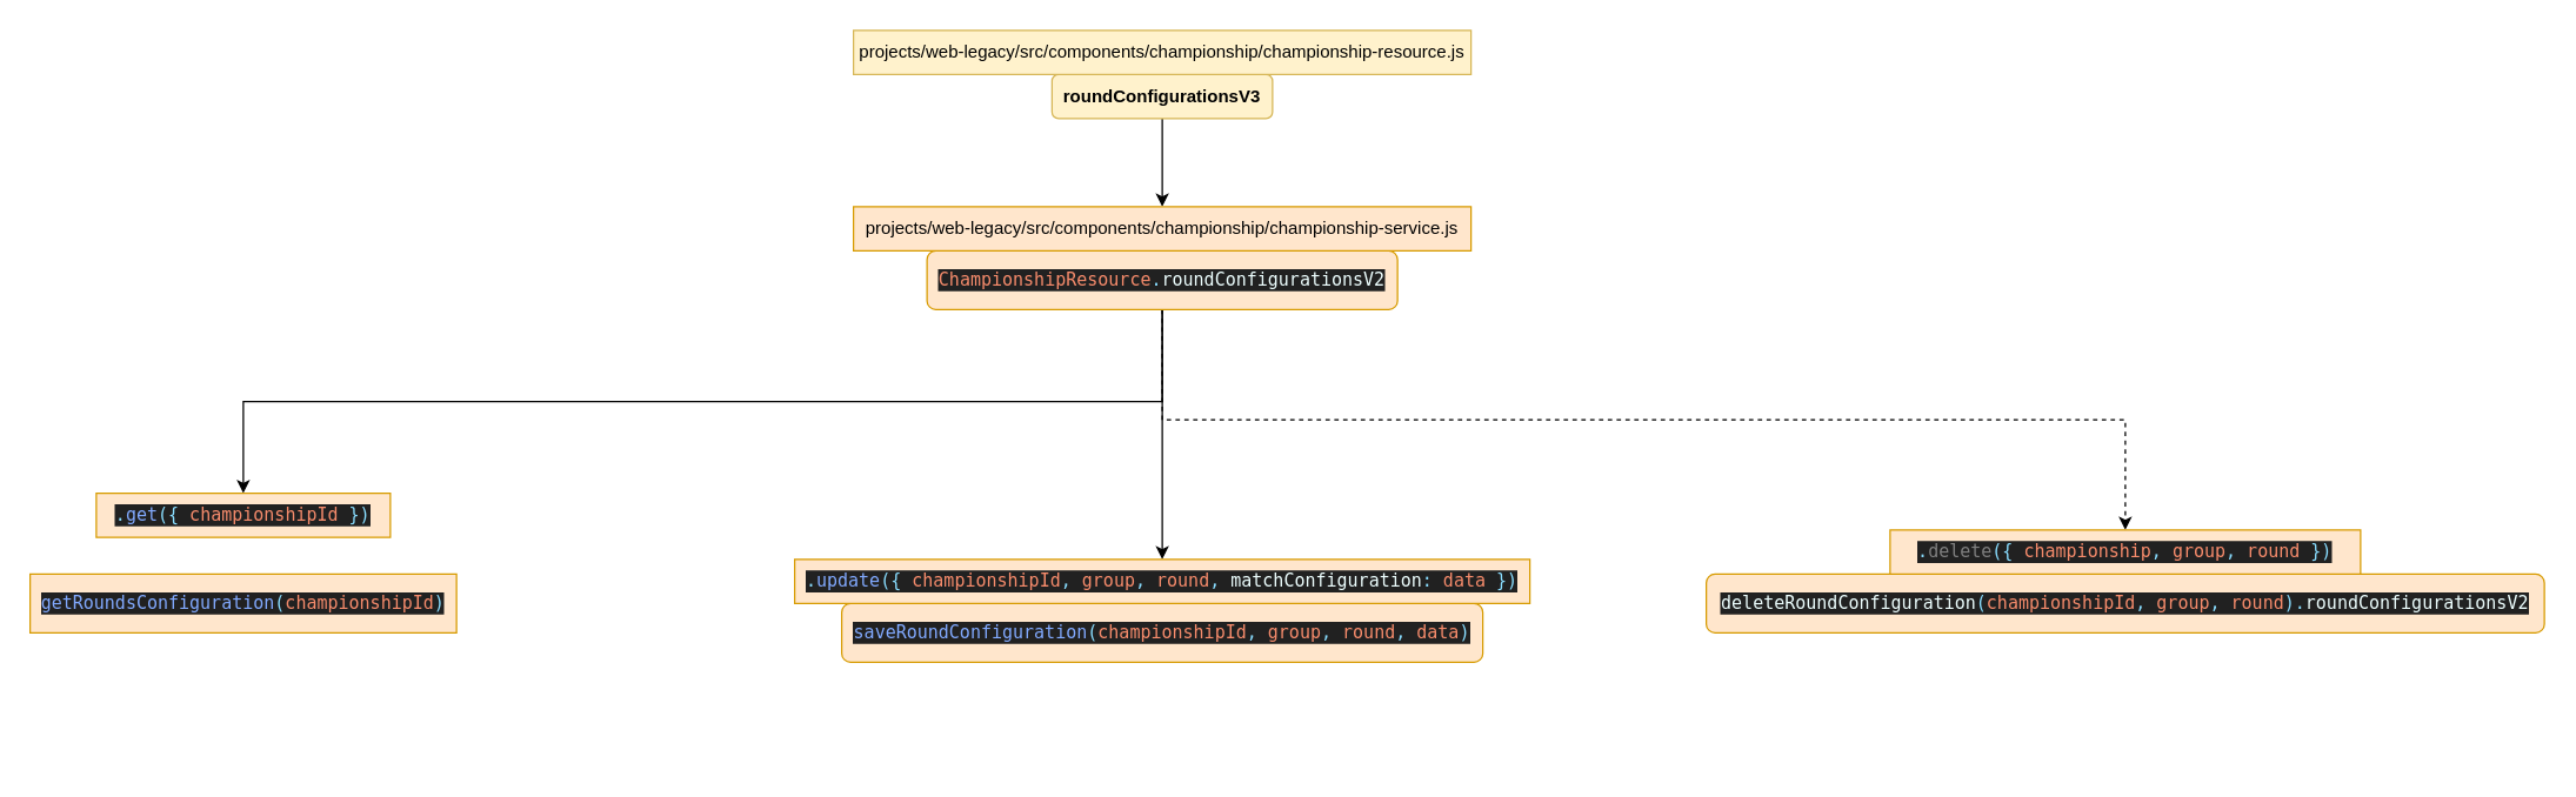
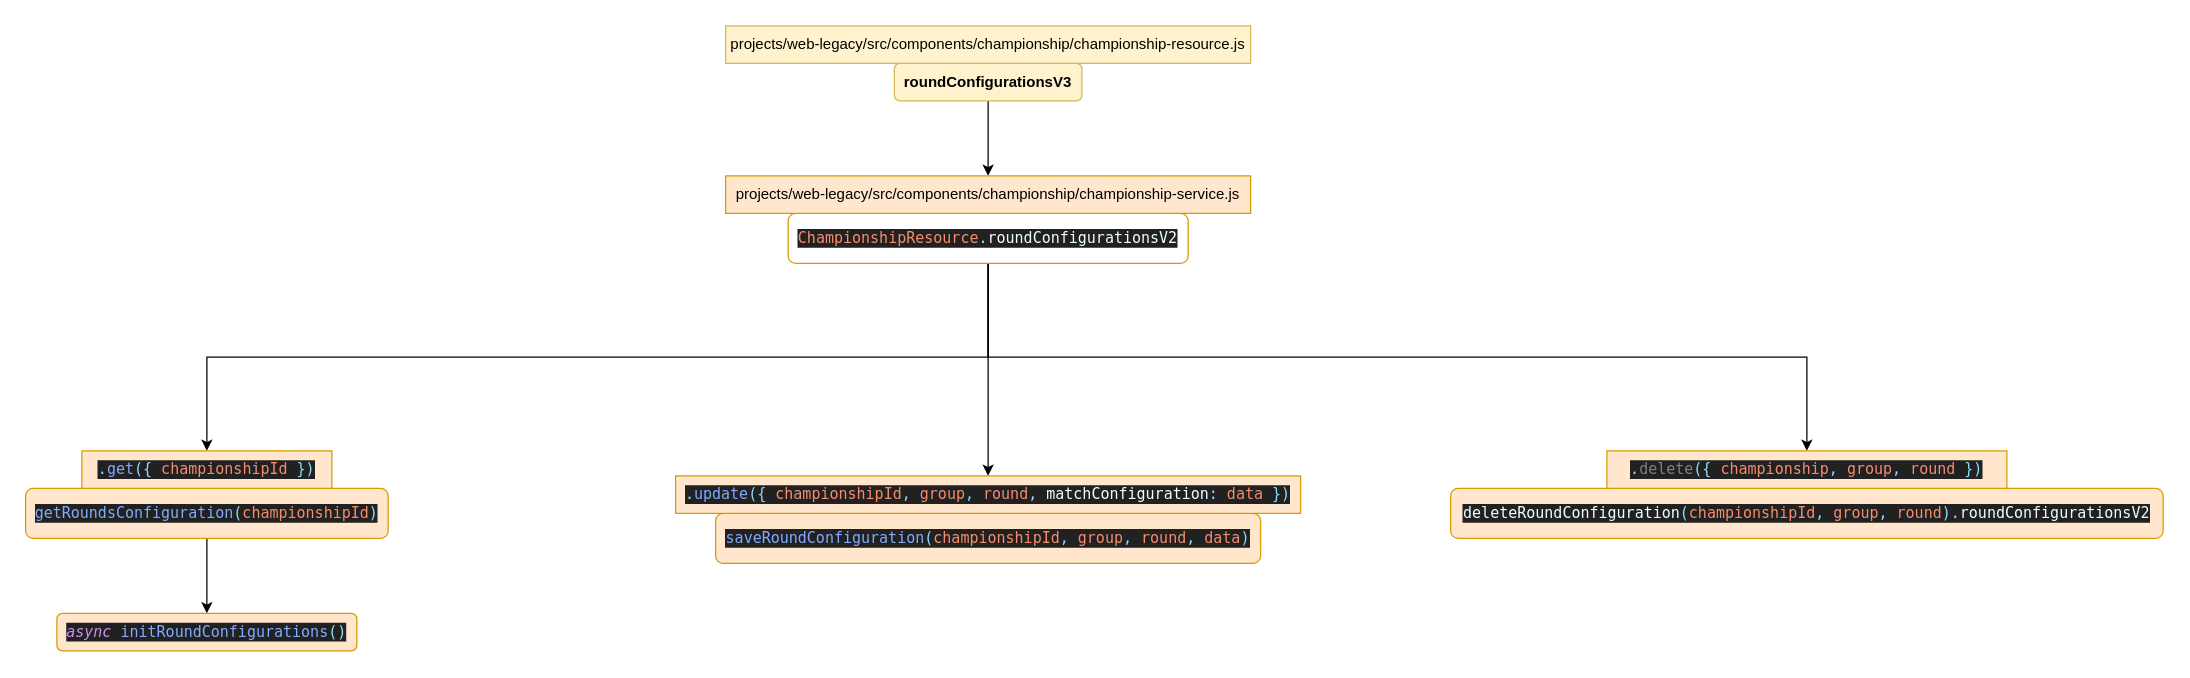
- <mxCell id="8" value="&lt;pre style=&quot;background-color: #212121 ; color: #eeffff ; font-family: &amp;#34;menlo&amp;#34; , monospace ; font-size: 9.0pt&quot;&gt;&lt;span style=&quot;color: #f78c6c&quot;&gt;ChampionshipResource&lt;/span&gt;&lt;span style=&quot;color: #89ddff&quot;&gt;.&lt;/span&gt;roundConfigurationsV2&lt;/pre&gt;" style="rounded=1;whiteSpace=wrap;html=1;fillColor=#ffe6cc;strokeColor=#d79b00;" vertex="1" parent="1"><mxGeometry x="630" y="170" width="320" height="40" as="geometry" /></mxCell>
+ <mxCell id="8" value="&lt;pre style=&quot;background-color: #212121 ; color: #eeffff ; font-family: &amp;#34;menlo&amp;#34; , monospace ; font-size: 9.0pt&quot;&gt;&lt;span style=&quot;color: #f78c6c&quot;&gt;ChampionshipResource&lt;/span&gt;&lt;span style=&quot;color: #89ddff&quot;&gt;.&lt;/span&gt;roundConfigurationsV2&lt;/pre&gt;" style="rounded=1;whiteSpace=wrap;html=1;fillColor=#ffffff;strokeColor=#d79b00;" vertex="1" parent="1"><mxGeometry x="630" y="170" width="320" height="40" as="geometry" /></mxCell>
- <mxCell id="7" style="edgeStyle=orthogonalEdgeStyle;rounded=0;orthogonalLoop=1;jettySize=auto;html=1;exitX=0.5;exitY=1;exitDx=0;exitDy=0;entryX=0.5;entryY=0;entryDx=0;entryDy=0;dashed=1;" edge="1" parent="1" source="8" target="16"><mxGeometry relative="1" as="geometry" /></mxCell>
+ <mxCell id="7" style="edgeStyle=orthogonalEdgeStyle;rounded=0;orthogonalLoop=1;jettySize=auto;html=1;exitX=0.5;exitY=1;exitDx=0;exitDy=0;entryX=0.5;entryY=0;entryDx=0;entryDy=0;" edge="1" parent="1" source="8" target="16"><mxGeometry relative="1" as="geometry" /></mxCell>
- <mxCell id="14" value="&lt;pre style=&quot;background-color: #212121 ; color: #eeffff ; font-family: &amp;quot;menlo&amp;quot; , monospace ; font-size: 9.0pt&quot;&gt;&lt;span style=&quot;color: #89ddff&quot;&gt;.&lt;/span&gt;&lt;span style=&quot;color: #82aaff&quot;&gt;get&lt;/span&gt;&lt;span style=&quot;color: #89ddff&quot;&gt;({ &lt;/span&gt;&lt;span style=&quot;color: #f78c6c&quot;&gt;championshipId &lt;/span&gt;&lt;span style=&quot;color: #89ddff&quot;&gt;})&lt;/span&gt;&lt;/pre&gt;" style="text;html=1;strokeColor=#d79b00;fillColor=#ffe6cc;align=center;verticalAlign=middle;whiteSpace=wrap;rounded=0;" vertex="1" parent="1"><mxGeometry x="65" y="335" width="200" height="30" as="geometry" /></mxCell>
+ <mxCell id="14" value="&lt;pre style=&quot;background-color: #212121 ; color: #eeffff ; font-family: &amp;quot;menlo&amp;quot; , monospace ; font-size: 9.0pt&quot;&gt;&lt;span style=&quot;color: #89ddff&quot;&gt;.&lt;/span&gt;&lt;span style=&quot;color: #82aaff&quot;&gt;get&lt;/span&gt;&lt;span style=&quot;color: #89ddff&quot;&gt;({ &lt;/span&gt;&lt;span style=&quot;color: #f78c6c&quot;&gt;championshipId &lt;/span&gt;&lt;span style=&quot;color: #89ddff&quot;&gt;})&lt;/span&gt;&lt;/pre&gt;" style="text;html=1;strokeColor=#d79b00;fillColor=#ffe6cc;align=center;verticalAlign=middle;whiteSpace=wrap;rounded=0;" vertex="1" parent="1"><mxGeometry x="65" y="360" width="200" height="30" as="geometry" /></mxCell>
- <mxCell id="13" value="&lt;pre style=&quot;background-color: #212121 ; color: #eeffff ; font-family: &amp;#34;menlo&amp;#34; , monospace ; font-size: 9.0pt&quot;&gt;&lt;pre style=&quot;font-family: &amp;#34;menlo&amp;#34; , monospace ; font-size: 9pt&quot;&gt;&lt;span style=&quot;color: #82aaff&quot;&gt;getRoundsConfiguration&lt;/span&gt;&lt;span style=&quot;color: #89ddff&quot;&gt;(&lt;/span&gt;&lt;span style=&quot;color: #f78c6c&quot;&gt;championshipId&lt;/span&gt;&lt;span style=&quot;color: #89ddff&quot;&gt;)&lt;/span&gt;&lt;/pre&gt;&lt;/pre&gt;" style="whiteSpace=wrap;html=1;fillColor=#ffe6cc;strokeColor=#d79b00;rounded=0;" vertex="1" parent="1"><mxGeometry x="20" y="390" width="290" height="40" as="geometry" /></mxCell>
+ <mxCell id="13" value="&lt;pre style=&quot;background-color: #212121 ; color: #eeffff ; font-family: &amp;#34;menlo&amp;#34; , monospace ; font-size: 9.0pt&quot;&gt;&lt;pre style=&quot;font-family: &amp;#34;menlo&amp;#34; , monospace ; font-size: 9pt&quot;&gt;&lt;span style=&quot;color: #82aaff&quot;&gt;getRoundsConfiguration&lt;/span&gt;&lt;span style=&quot;color: #89ddff&quot;&gt;(&lt;/span&gt;&lt;span style=&quot;color: #f78c6c&quot;&gt;championshipId&lt;/span&gt;&lt;span style=&quot;color: #89ddff&quot;&gt;)&lt;/span&gt;&lt;/pre&gt;&lt;/pre&gt;" style="rounded=1;whiteSpace=wrap;html=1;fillColor=#ffe6cc;strokeColor=#d79b00;" vertex="1" parent="1"><mxGeometry x="20" y="390" width="290" height="40" as="geometry" /></mxCell>
+ <mxCell id="12" style="edgeStyle=orthogonalEdgeStyle;rounded=0;orthogonalLoop=1;jettySize=auto;html=1;exitX=0.5;exitY=1;exitDx=0;exitDy=0;entryX=0.5;entryY=0;entryDx=0;entryDy=0;" edge="1" parent="1" source="13" target="17"><mxGeometry relative="1" as="geometry" /></mxCell>
+ <mxCell id="17" value="&lt;pre style=&quot;background-color: #212121 ; color: #eeffff ; font-family: &amp;quot;menlo&amp;quot; , monospace ; font-size: 9.0pt&quot;&gt;&lt;span style=&quot;color: #c792ea ; font-style: italic&quot;&gt;async &lt;/span&gt;&lt;span style=&quot;color: #82aaff&quot;&gt;initRoundConfigurations&lt;/span&gt;&lt;span style=&quot;color: #89ddff&quot;&gt;()&lt;/span&gt;&lt;/pre&gt;" style="rounded=1;whiteSpace=wrap;html=1;fillColor=#ffe6cc;strokeColor=#d79b00;" vertex="1" parent="1"><mxGeometry x="45" y="490" width="240" height="30" as="geometry" /></mxCell>
